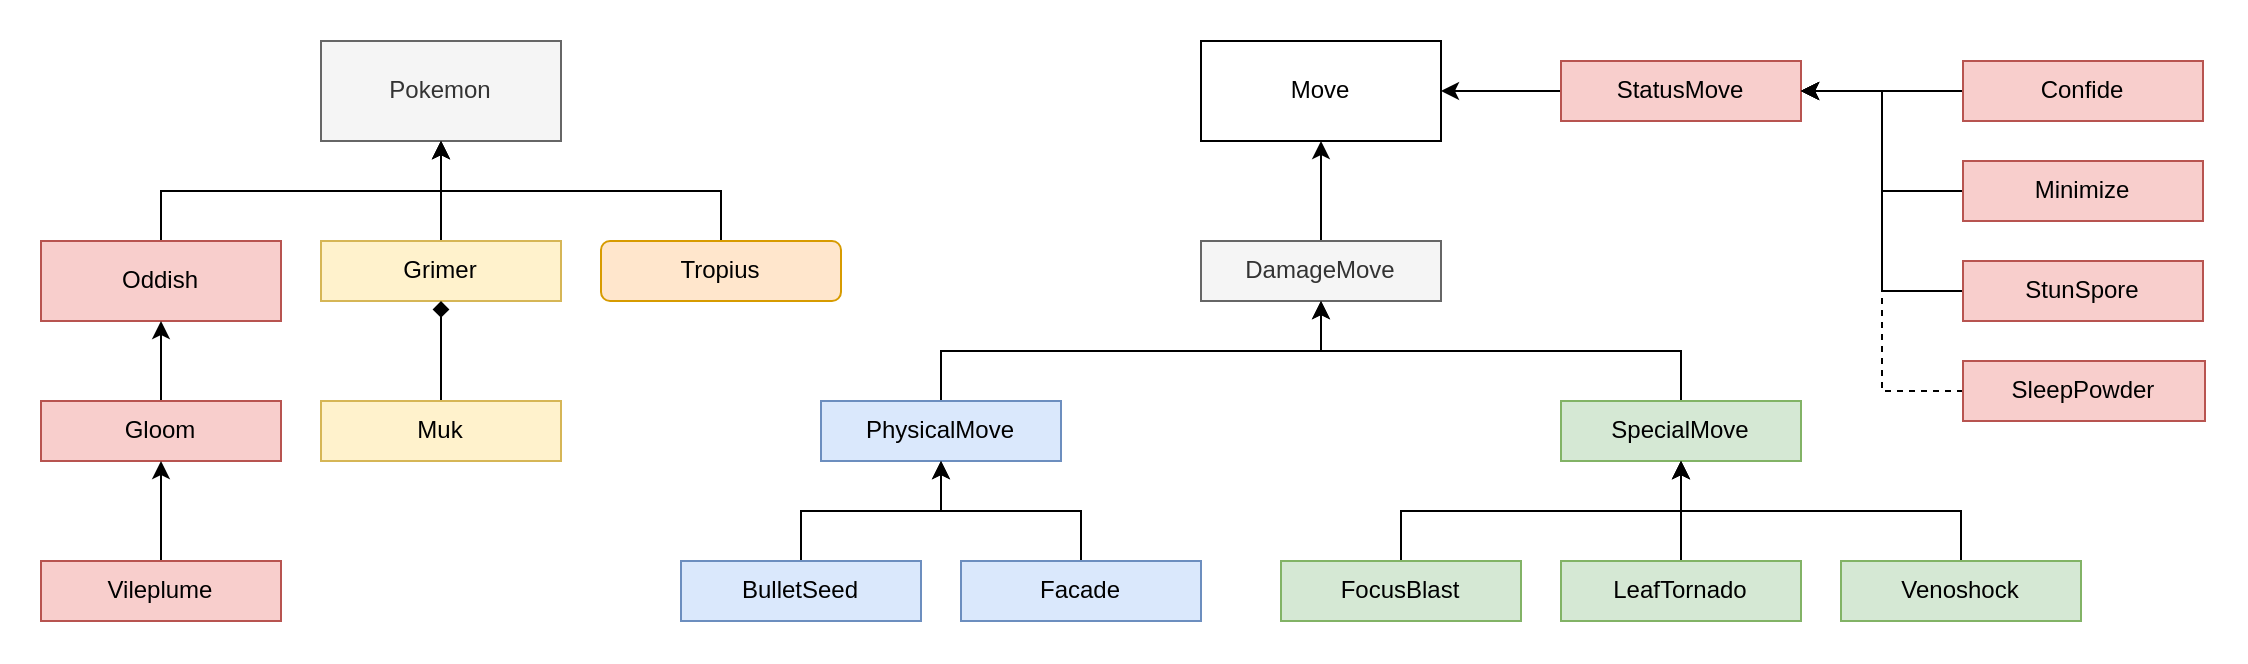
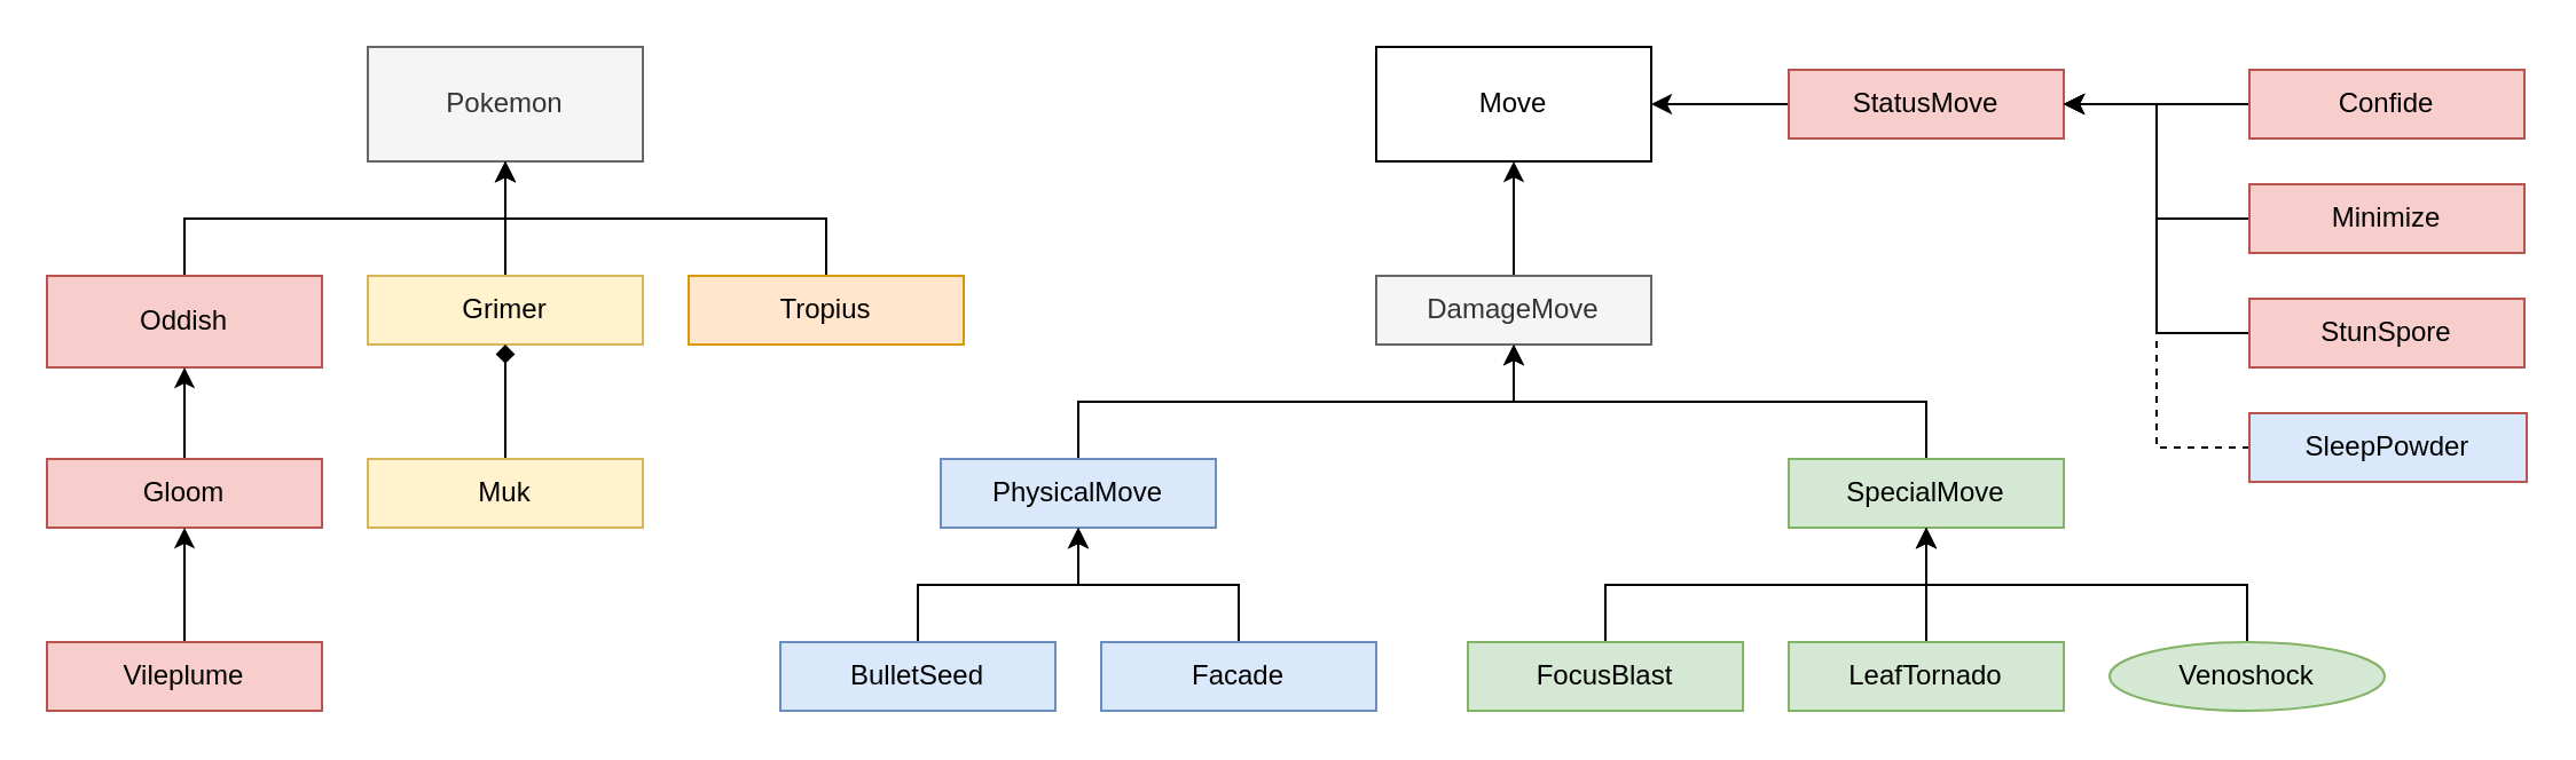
- <mxCell id="4" value="Tropius" style="whiteSpace=wrap;html=1;strokeColor=#d79b00;fillColor=#ffe6cc;rounded=1;" vertex="1" parent="1"><mxGeometry x="300" y="120" width="120" height="30" as="geometry" /></mxCell>
+ <mxCell id="4" value="Tropius" style="rounded=0;whiteSpace=wrap;html=1;strokeColor=#d79b00;fillColor=#ffe6cc;" vertex="1" parent="1"><mxGeometry x="300" y="120" width="120" height="30" as="geometry" /></mxCell>
- <mxCell id="39" value="SleepPowder" style="rounded=0;whiteSpace=wrap;html=1;strokeColor=#b85450;fillColor=#f8cecc;" vertex="1" parent="1"><mxGeometry x="981" y="180" width="121" height="30" as="geometry" /></mxCell>
+ <mxCell id="39" value="SleepPowder" style="rounded=0;whiteSpace=wrap;html=1;strokeColor=#b85450;fillColor=#dae8fc;" vertex="1" parent="1"><mxGeometry x="981" y="180" width="121" height="30" as="geometry" /></mxCell>
- <mxCell id="31" value="Venoshock" style="rounded=0;whiteSpace=wrap;html=1;strokeColor=#82b366;fillColor=#d5e8d4;" vertex="1" parent="1"><mxGeometry x="920" y="280" width="120" height="30" as="geometry" /></mxCell>
+ <mxCell id="31" value="Venoshock" style="ellipse;whiteSpace=wrap;html=1;strokeColor=#82b366;fillColor=#d5e8d4;" vertex="1" parent="1"><mxGeometry x="920" y="280" width="120" height="30" as="geometry" /></mxCell>
